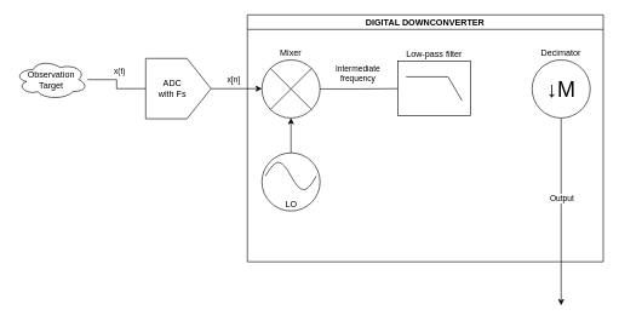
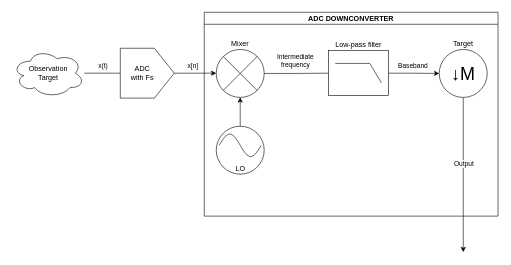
- <mxCell id="21" value="DIGITAL DOWNCONVERTER" style="swimlane;startSize=20;" vertex="1" parent="1"><mxGeometry x="340" y="20" width="490" height="340" as="geometry" /></mxCell>
+ <mxCell id="21" value="ADC DOWNCONVERTER" style="swimlane;startSize=20;" vertex="1" parent="1"><mxGeometry x="340" y="20" width="490" height="340" as="geometry" /></mxCell>
- <mxCell id="18" value="Decimator" style="text;html=1;whiteSpace=wrap;strokeColor=none;fillColor=none;align=center;verticalAlign=middle;rounded=0;" vertex="1" parent="1"><mxGeometry x="742" y="58" width="60" height="30" as="geometry" /></mxCell>
+ <mxCell id="18" value="Target" style="text;html=1;whiteSpace=wrap;strokeColor=none;fillColor=none;align=center;verticalAlign=middle;rounded=0;" vertex="1" parent="1"><mxGeometry x="742" y="58" width="60" height="30" as="geometry" /></mxCell>
- <mxCell id="6" value="&lt;div&gt;Observation&lt;/div&gt;&lt;div&gt;Target&lt;/div&gt;" style="ellipse;shape=cloud;whiteSpace=wrap;html=1;" vertex="1" parent="1"><mxGeometry x="20" y="81.56" width="100" height="55" as="geometry" /></mxCell>
+ <mxCell id="6" value="&lt;div&gt;Observation&lt;/div&gt;&lt;div&gt;Target&lt;/div&gt;" style="ellipse;shape=cloud;whiteSpace=wrap;html=1;" vertex="1" parent="1"><mxGeometry x="20" y="81.56" width="120" height="80" as="geometry" /></mxCell>
+ <mxCell id="12" style="edgeStyle=orthogonalEdgeStyle;rounded=0;orthogonalLoop=1;jettySize=auto;html=1;" edge="1" parent="1" source="14" target="17"><mxGeometry relative="1" as="geometry" /></mxCell>
+ <mxCell id="13" value="Baseband" style="edgeLabel;html=1;align=center;verticalAlign=middle;resizable=0;points=[];" vertex="1" connectable="0" parent="12"><mxGeometry x="-0.053" y="1" relative="1" as="geometry"><mxPoint y="-11" as="offset" /></mxGeometry></mxCell>
